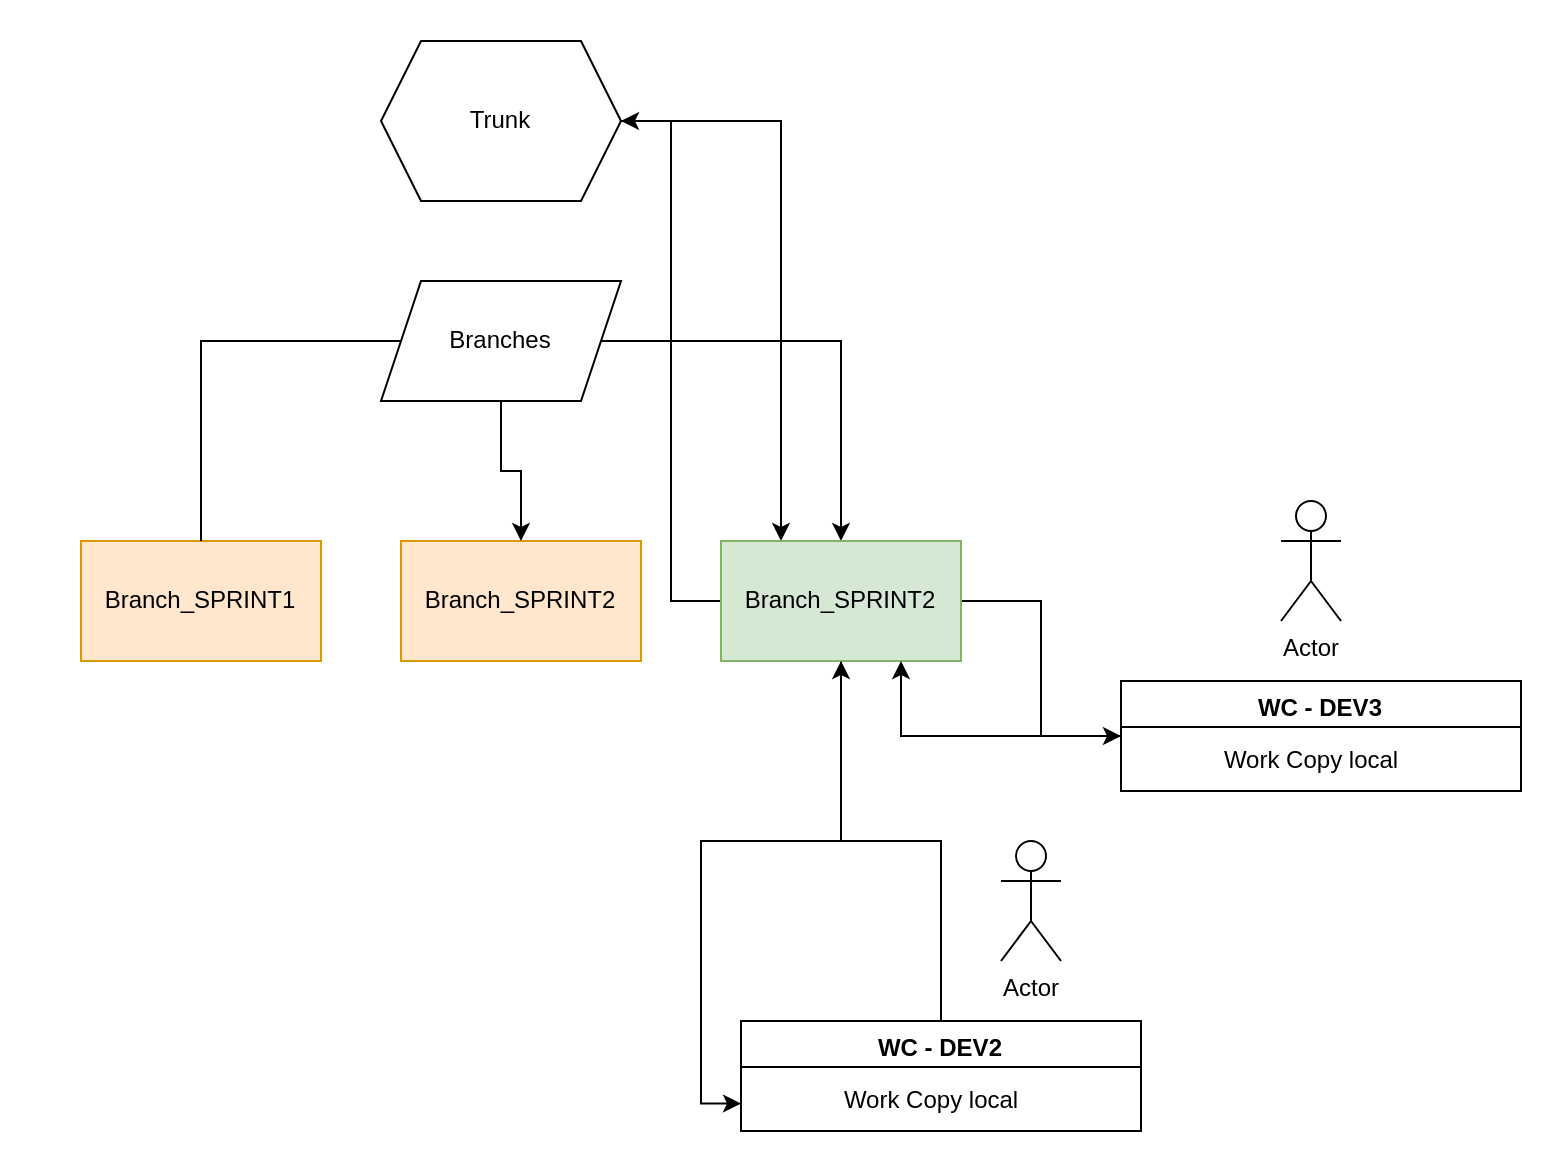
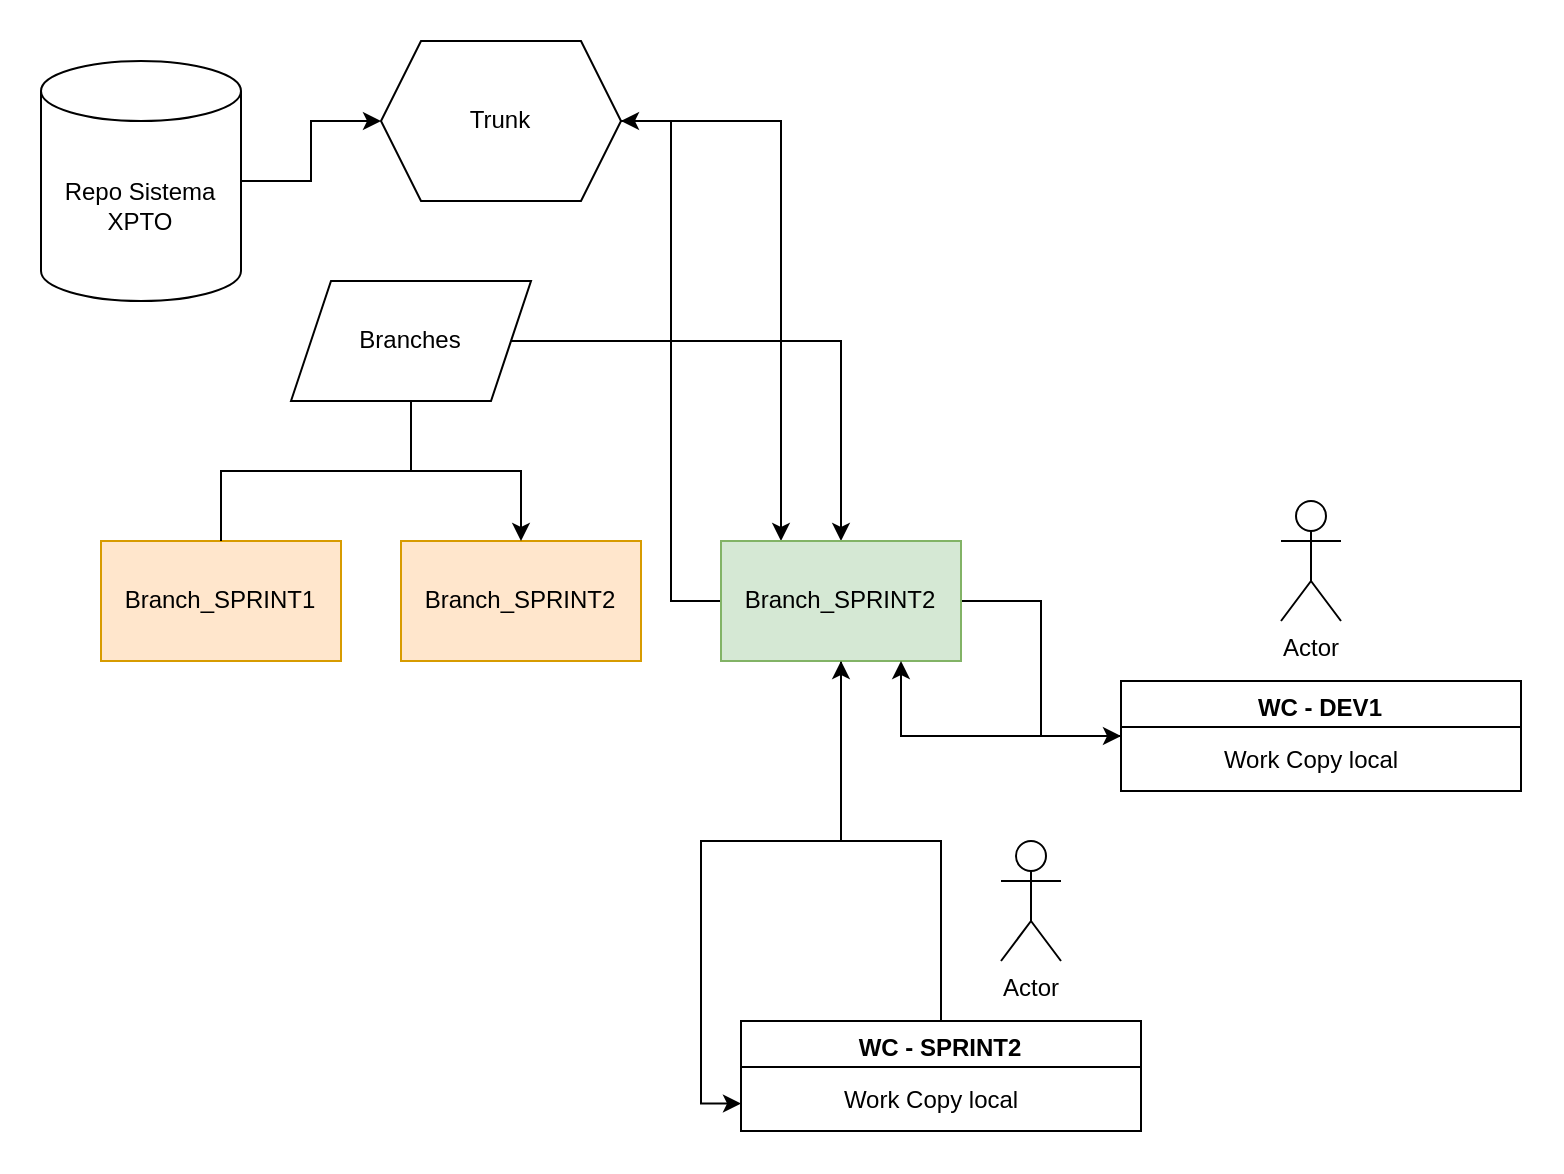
+ <mxCell id="14" style="edgeStyle=orthogonalEdgeStyle;rounded=0;orthogonalLoop=1;jettySize=auto;html=1;entryX=0;entryY=0.5;entryDx=0;entryDy=0;exitX=1;exitY=0.5;exitDx=0;exitDy=0;exitPerimeter=0;" edge="1" parent="1" source="15" target="3"><mxGeometry relative="1" as="geometry" /></mxCell>
+ <mxCell id="15" value="Repo Sistema XPTO" style="shape=cylinder3;whiteSpace=wrap;html=1;boundedLbl=1;backgroundOutline=1;size=15;" vertex="1" parent="1"><mxGeometry x="20" y="30" width="100" height="120" as="geometry" /></mxCell>
- <mxCell id="9" value="Branches" style="shape=parallelogram;perimeter=parallelogramPerimeter;whiteSpace=wrap;html=1;fixedSize=1;" vertex="1" parent="1"><mxGeometry x="190" y="140" width="120" height="60" as="geometry" /></mxCell>
+ <mxCell id="9" value="Branches" style="shape=parallelogram;perimeter=parallelogramPerimeter;whiteSpace=wrap;html=1;fixedSize=1;" vertex="1" parent="1"><mxGeometry x="145" y="140" width="120" height="60" as="geometry" /></mxCell>
- <mxCell id="4" value="Branch_SPRINT1" style="rounded=0;whiteSpace=wrap;html=1;fillColor=#ffe6cc;strokeColor=#d79b00;" vertex="1" parent="1"><mxGeometry x="40" y="270" width="120" height="60" as="geometry" /></mxCell>
+ <mxCell id="4" value="Branch_SPRINT1" style="rounded=0;whiteSpace=wrap;html=1;fillColor=#ffe6cc;strokeColor=#d79b00;" vertex="1" parent="1"><mxGeometry x="50" y="270" width="120" height="60" as="geometry" /></mxCell>
- <mxCell id="18" value="WC - DEV3" style="swimlane;whiteSpace=wrap;html=1;strokeColor=default;align=center;verticalAlign=top;fontFamily=Helvetica;fontSize=12;fontColor=default;fillColor=default;" vertex="1" parent="1"><mxGeometry x="560" y="340" width="200" height="55" as="geometry" /></mxCell>
+ <mxCell id="18" value="WC - DEV1" style="swimlane;whiteSpace=wrap;html=1;strokeColor=default;align=center;verticalAlign=top;fontFamily=Helvetica;fontSize=12;fontColor=default;fillColor=default;" vertex="1" parent="1"><mxGeometry x="560" y="340" width="200" height="55" as="geometry" /></mxCell>
- <mxCell id="22" value="WC - DEV2" style="swimlane;whiteSpace=wrap;html=1;strokeColor=default;align=center;verticalAlign=top;fontFamily=Helvetica;fontSize=12;fontColor=default;fillColor=default;" vertex="1" parent="1"><mxGeometry x="370" y="510" width="200" height="55" as="geometry" /></mxCell>
+ <mxCell id="22" value="WC - SPRINT2" style="swimlane;whiteSpace=wrap;html=1;strokeColor=default;align=center;verticalAlign=top;fontFamily=Helvetica;fontSize=12;fontColor=default;fillColor=default;" vertex="1" parent="1"><mxGeometry x="370" y="510" width="200" height="55" as="geometry" /></mxCell>
